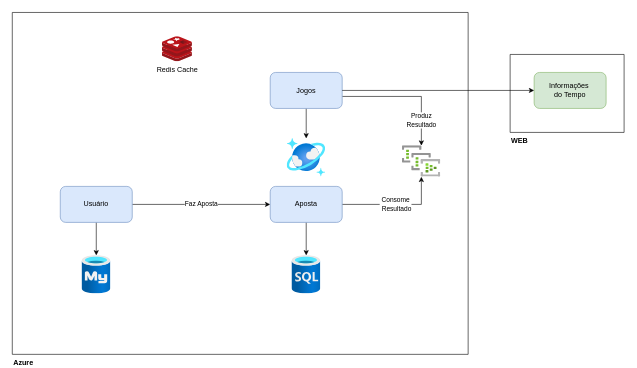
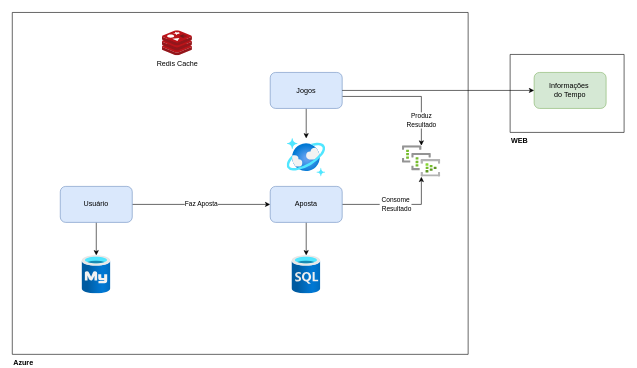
- <mxCell id="15" value="Redis Cache" style="sketch=0;aspect=fixed;html=1;points=[];align=center;image;fontSize=12;image=img/lib/mscae/Cache_Redis_Product.svg;" vertex="1" parent="2"><mxGeometry x="250" y="40" width="50" height="42" as="geometry" /></mxCell>
+ <mxCell id="15" value="Redis Cache" style="sketch=0;aspect=fixed;html=1;points=[];align=center;image;fontSize=12;image=img/lib/mscae/Cache_Redis_Product.svg;" vertex="1" parent="2"><mxGeometry x="250" y="30" width="50" height="42" as="geometry" /></mxCell>
